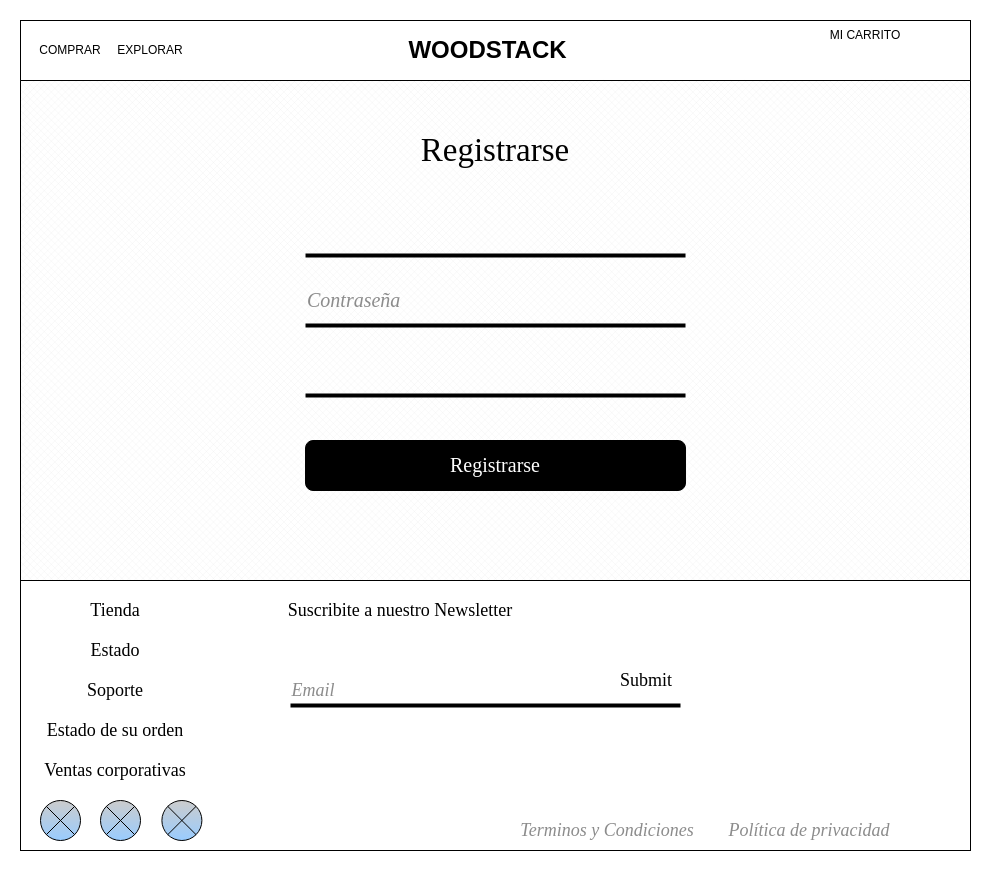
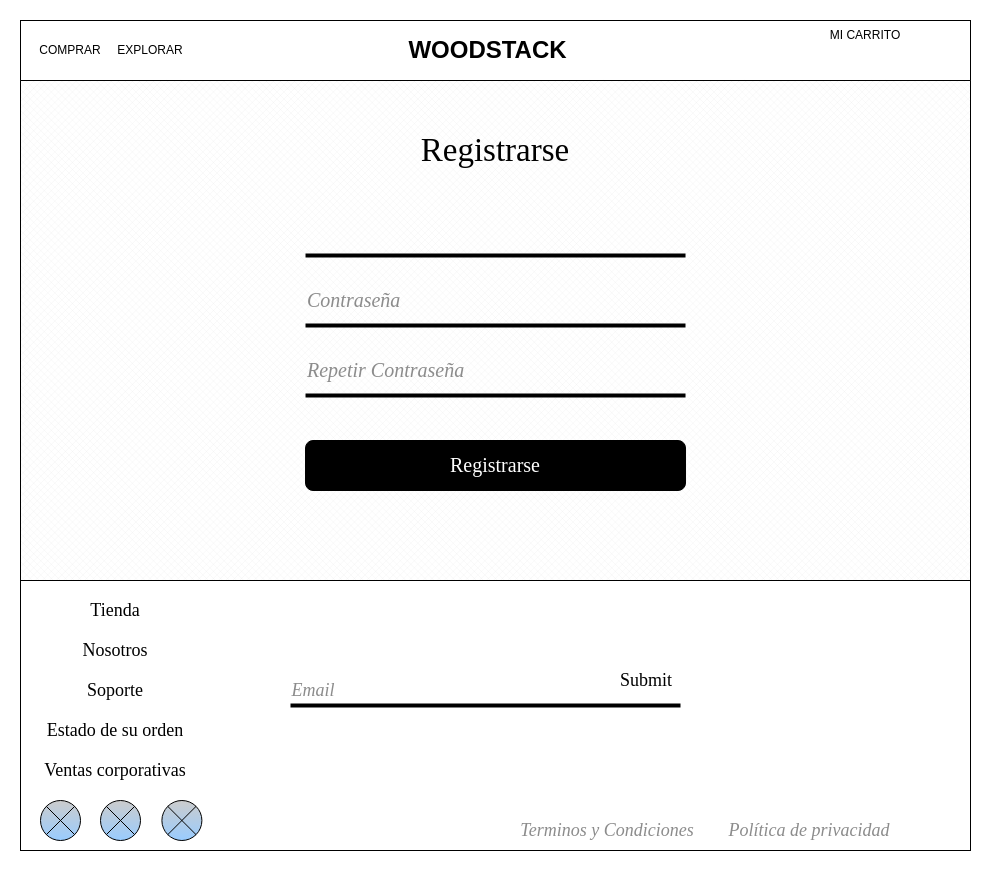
+ <mxCell id="30" value="&lt;i&gt;&lt;font color=&quot;#8c8c8c&quot; style=&quot;font-size: 20px&quot;&gt;Repetir Contraseña&lt;/font&gt;&lt;/i&gt;" style="text;html=1;strokeColor=none;fillColor=none;align=left;verticalAlign=middle;whiteSpace=wrap;rounded=0;fontSize=18;fontFamily=Lucida Console;" vertex="1" parent="1"><mxGeometry x="305.02" y="350" width="380" height="40" as="geometry" /></mxCell>
- <mxCell id="18" value="Suscribite a nuestro Newsletter" style="text;html=1;strokeColor=none;fillColor=none;align=center;verticalAlign=middle;whiteSpace=wrap;rounded=0;fontSize=18;fontFamily=Lucida Console;" parent="1" vertex="1"><mxGeometry x="270" y="590" width="260" height="40" as="geometry" /></mxCell>
- <mxCell id="11" value="Estado" style="text;html=1;strokeColor=none;fillColor=none;align=center;verticalAlign=middle;whiteSpace=wrap;rounded=0;fontSize=18;fontFamily=Lucida Console;" parent="1" vertex="1"><mxGeometry x="20" y="630" width="190" height="40" as="geometry" /></mxCell>
+ <mxCell id="11" value="Nosotros" style="text;html=1;strokeColor=none;fillColor=none;align=center;verticalAlign=middle;whiteSpace=wrap;rounded=0;fontSize=18;fontFamily=Lucida Console;" parent="1" vertex="1"><mxGeometry x="20" y="630" width="190" height="40" as="geometry" /></mxCell>
